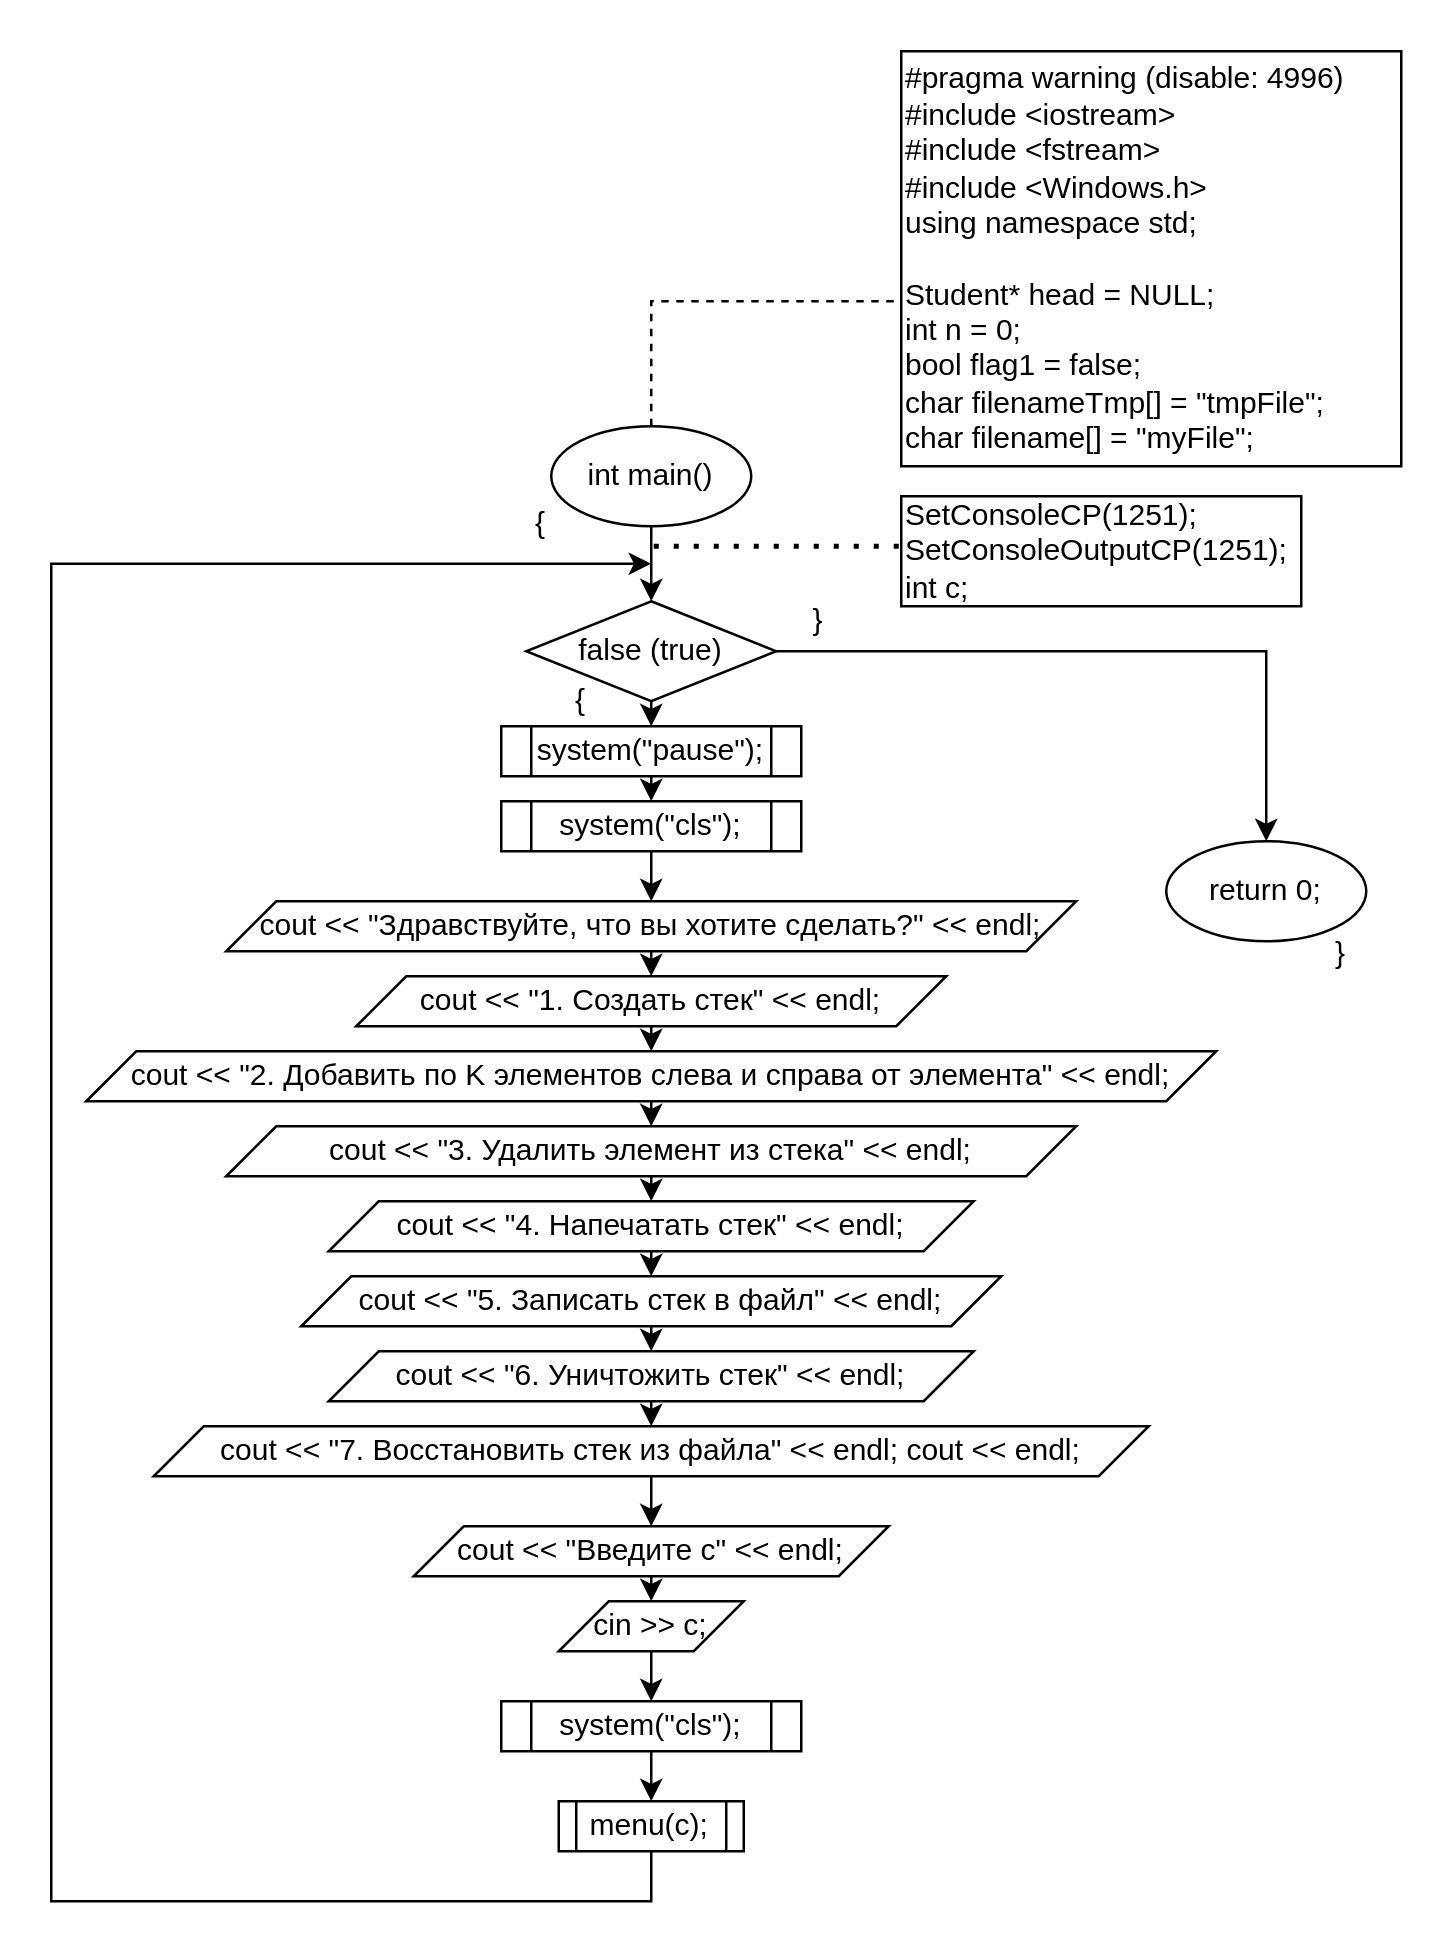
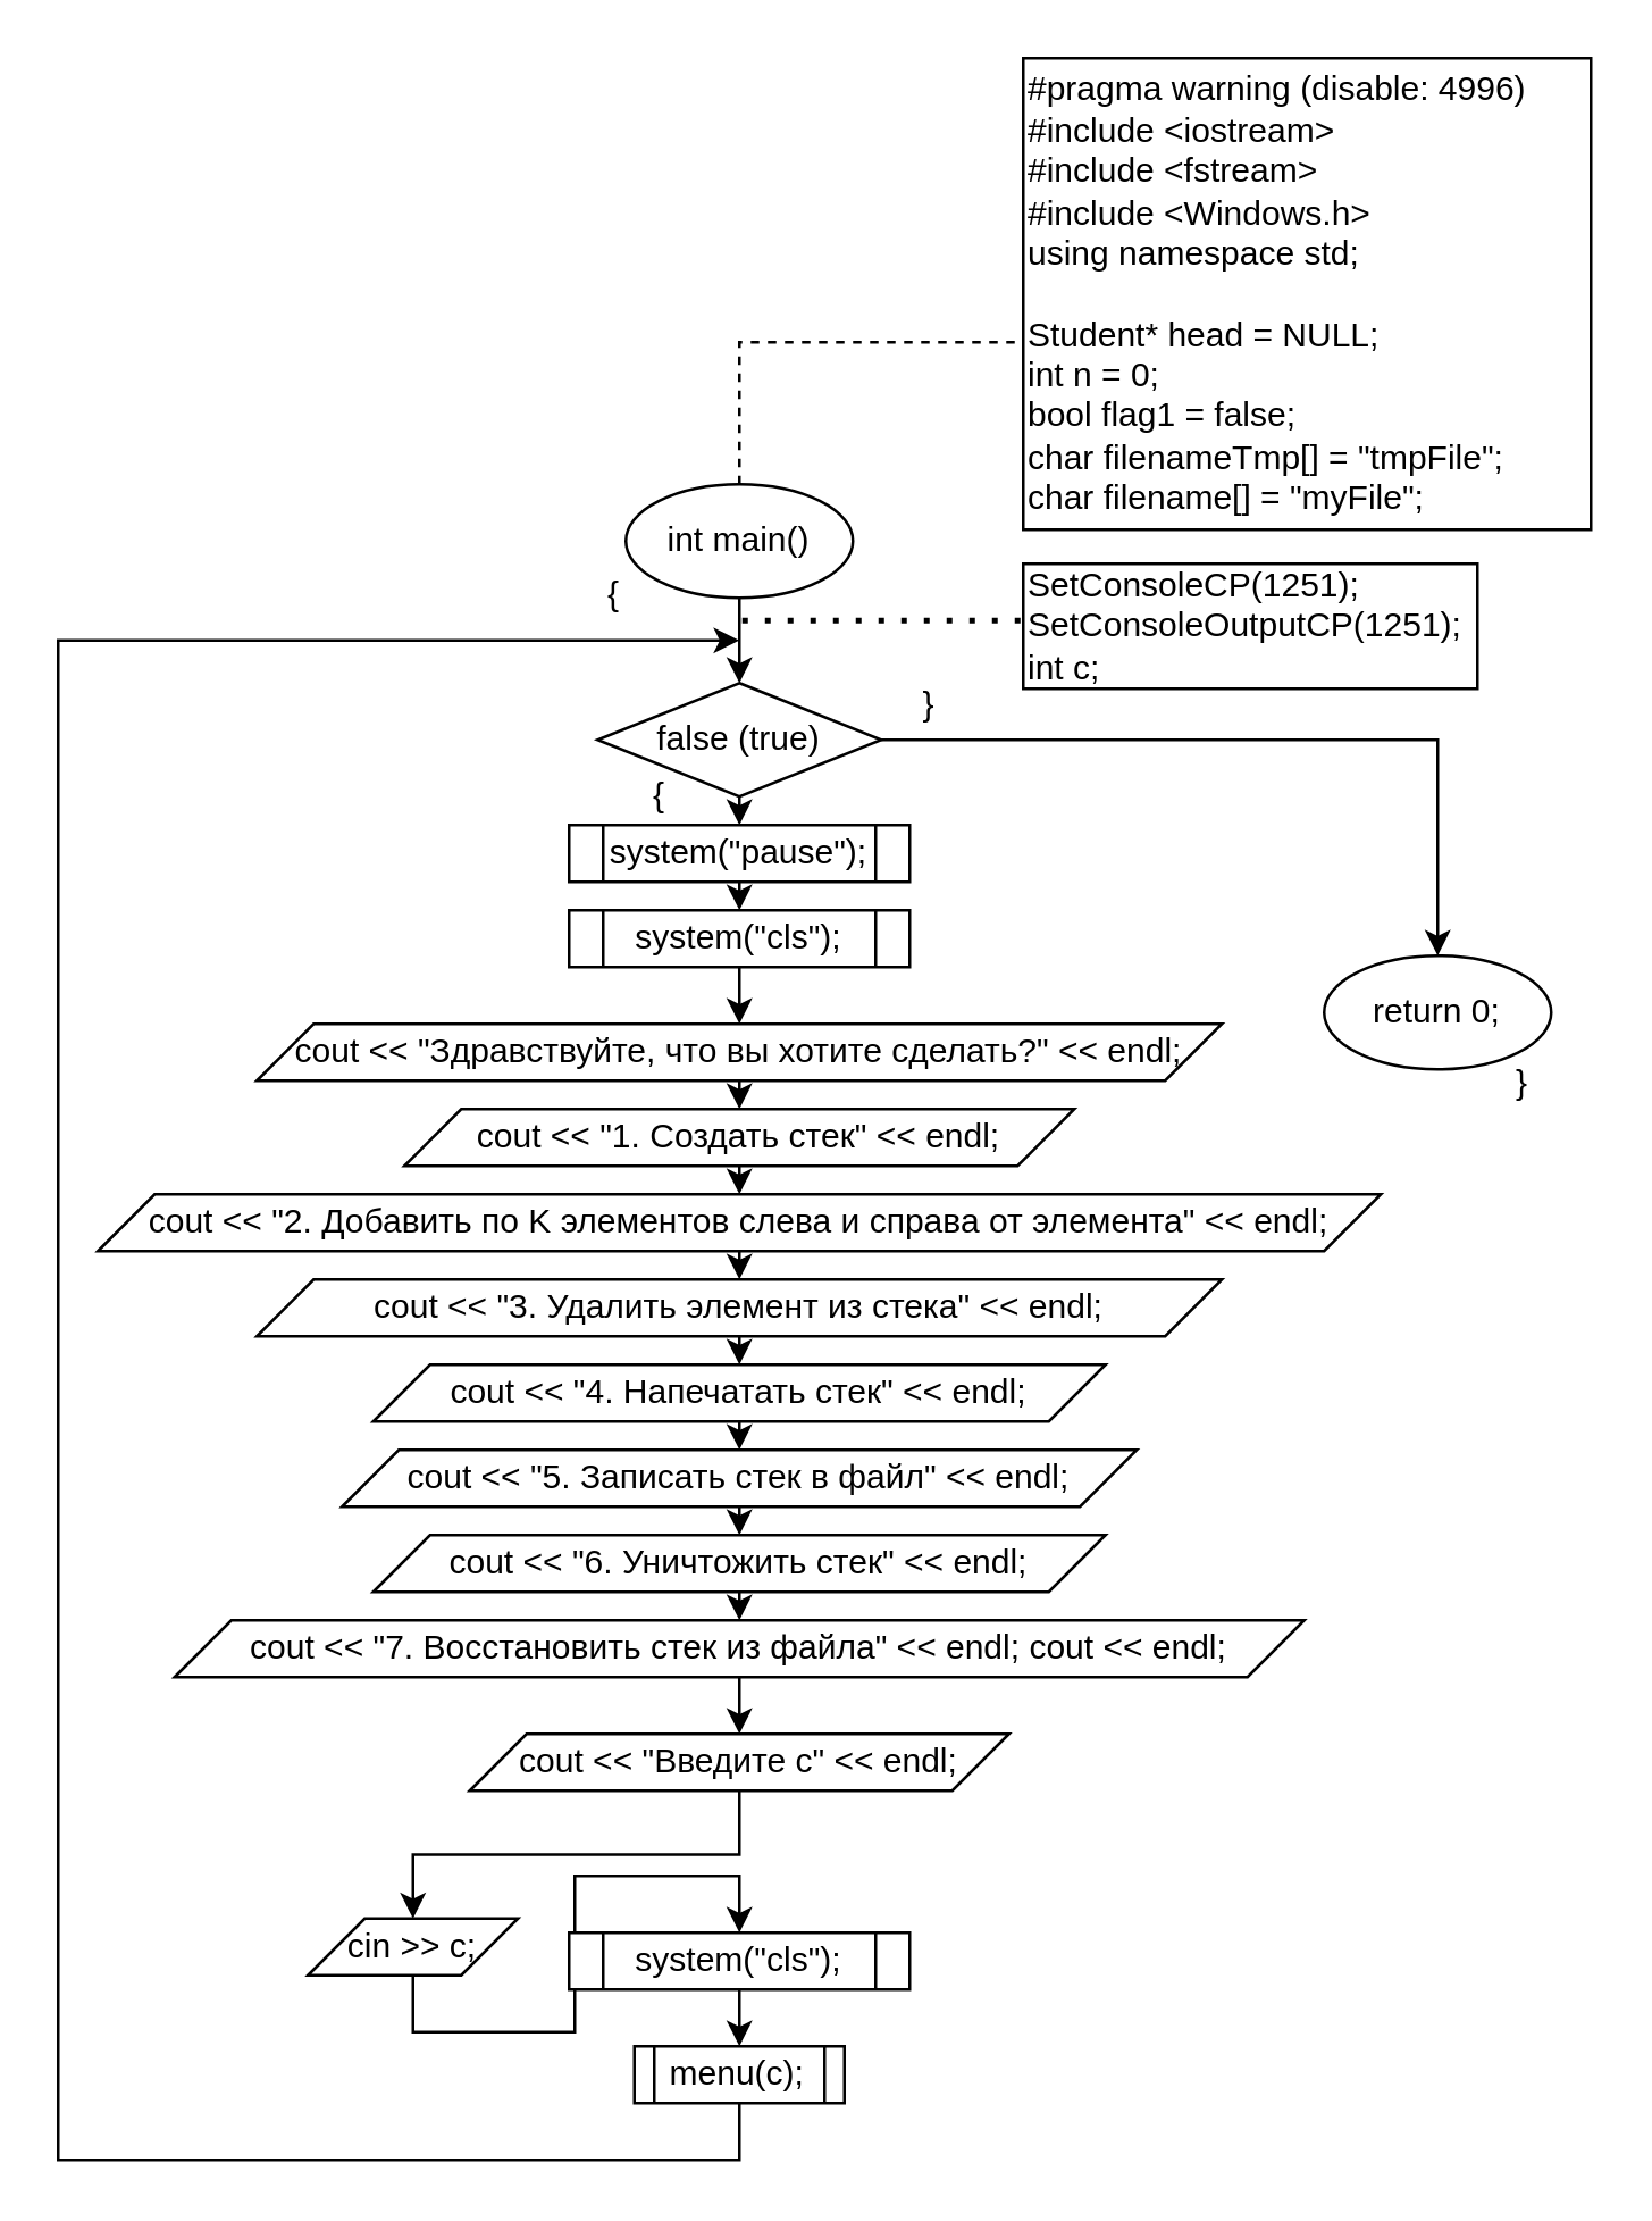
- <mxCell id="34" value="&lt;div&gt;&#09;&#09;cin &amp;gt;&amp;gt; c;&lt;/div&gt;" style="shape=parallelogram;perimeter=parallelogramPerimeter;whiteSpace=wrap;html=1;fixedSize=1;" parent="1" vertex="1"><mxGeometry x="223" y="640" width="74" height="20" as="geometry" /></mxCell>
+ <mxCell id="34" value="&lt;div&gt;&#09;&#09;cin &amp;gt;&amp;gt; c;&lt;/div&gt;" style="shape=parallelogram;perimeter=parallelogramPerimeter;whiteSpace=wrap;html=1;fixedSize=1;" parent="1" vertex="1"><mxGeometry x="108" y="675" width="74" height="20" as="geometry" /></mxCell>
